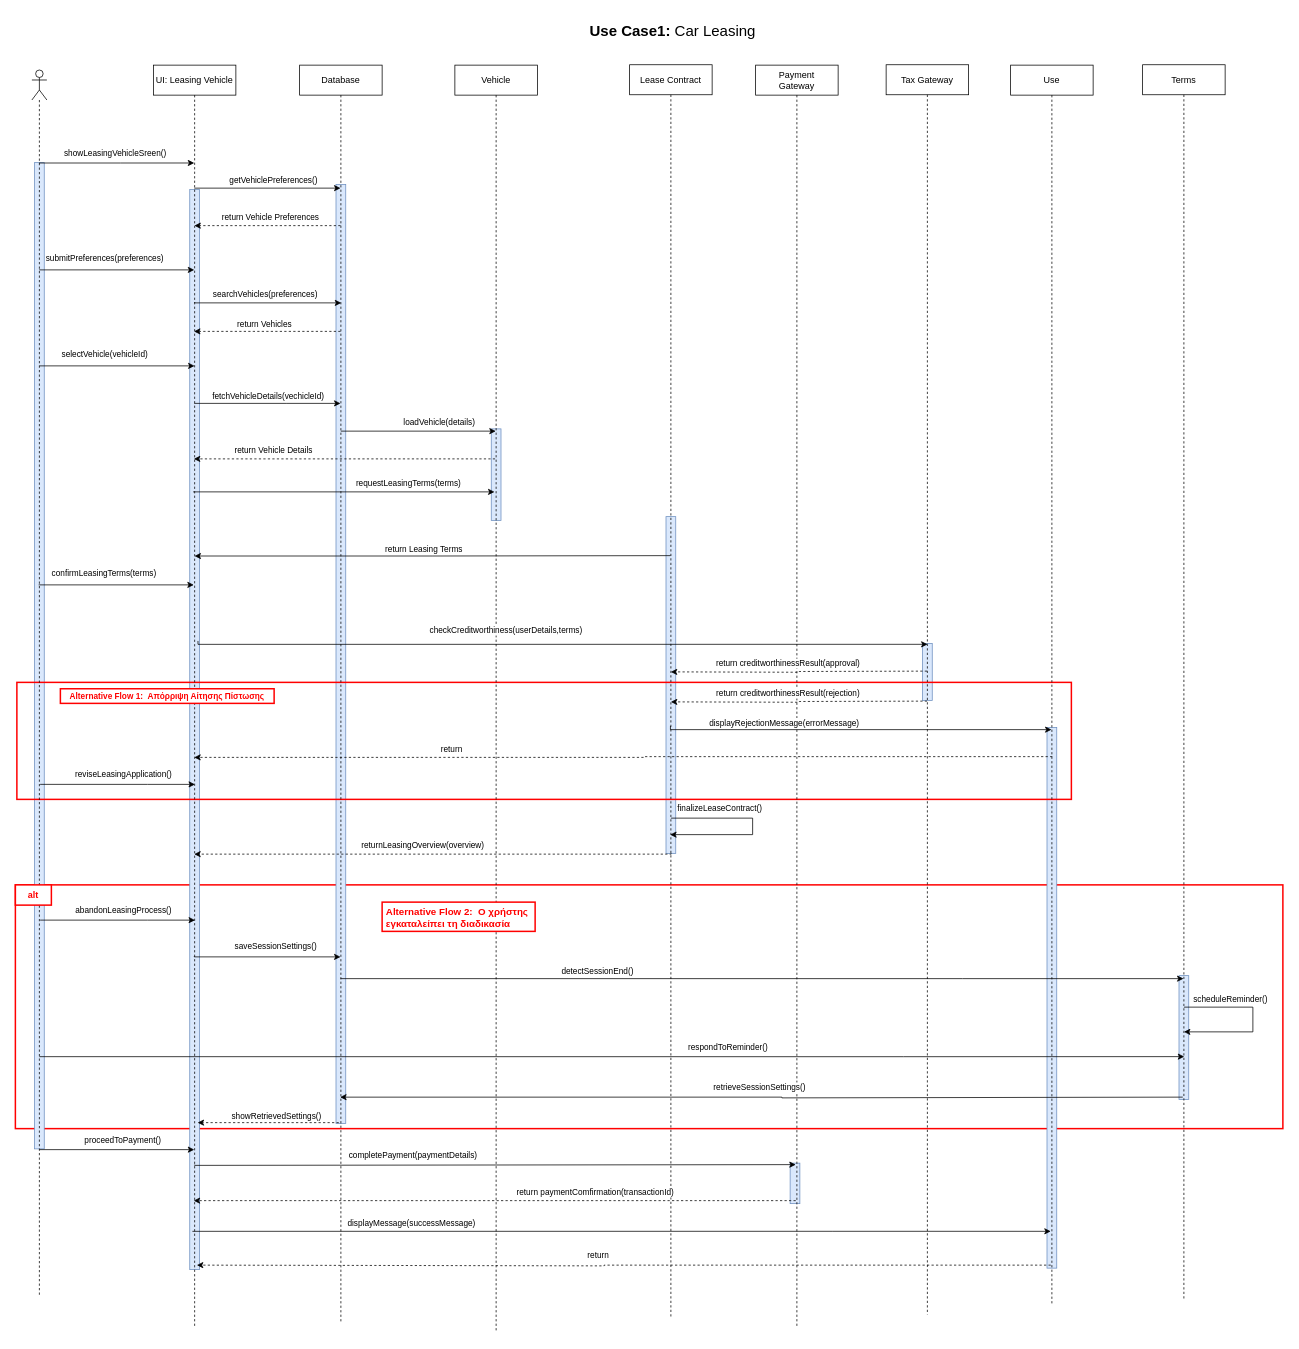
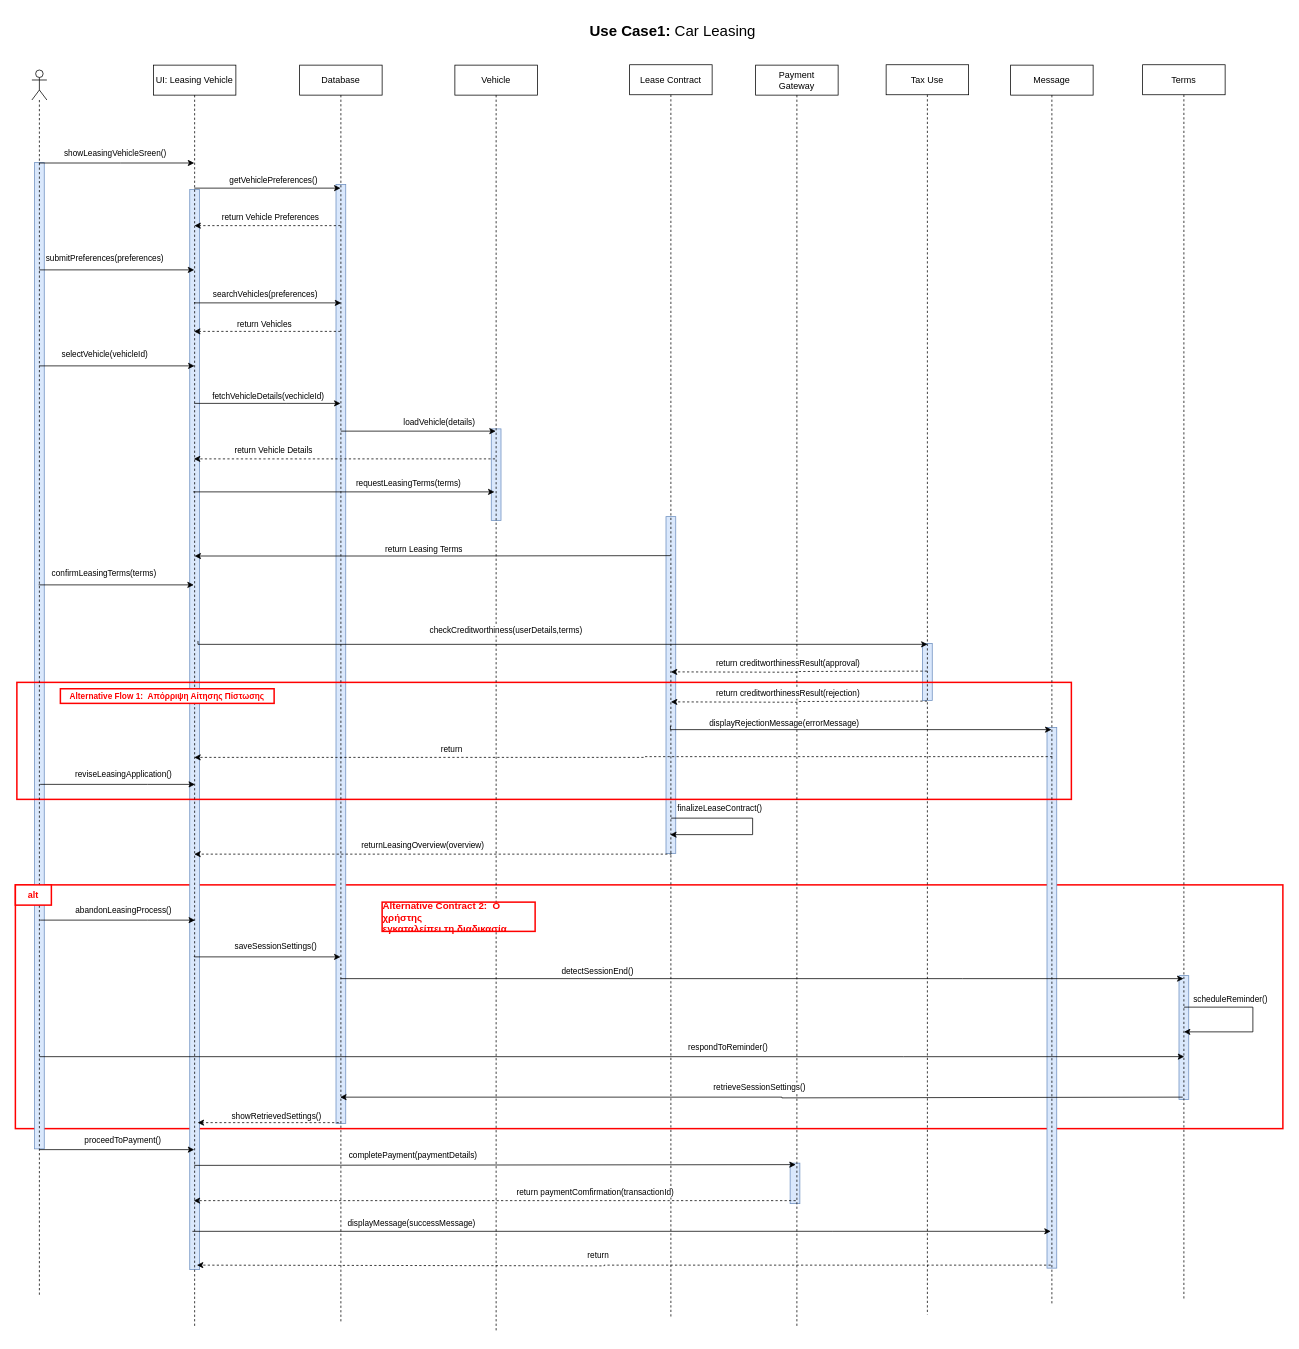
- <mxCell id="49" value="Tax Gateway" style="shape=umlLifeline;perimeter=lifelinePerimeter;whiteSpace=wrap;html=1;container=1;dropTarget=0;collapsible=0;recursiveResize=0;outlineConnect=0;portConstraint=eastwest;newEdgeStyle={&quot;curved&quot;:0,&quot;rounded&quot;:0};" parent="1" vertex="1"><mxGeometry x="1181" y="85.5" width="110" height="1666.5" as="geometry" /></mxCell>
+ <mxCell id="49" value="Tax Use" style="shape=umlLifeline;perimeter=lifelinePerimeter;whiteSpace=wrap;html=1;container=1;dropTarget=0;collapsible=0;recursiveResize=0;outlineConnect=0;portConstraint=eastwest;newEdgeStyle={&quot;curved&quot;:0,&quot;rounded&quot;:0};" parent="1" vertex="1"><mxGeometry x="1181" y="85.5" width="110" height="1666.5" as="geometry" /></mxCell>
- <mxCell id="50" value="Use" style="shape=umlLifeline;perimeter=lifelinePerimeter;whiteSpace=wrap;html=1;container=1;dropTarget=0;collapsible=0;recursiveResize=0;outlineConnect=0;portConstraint=eastwest;newEdgeStyle={&quot;curved&quot;:0,&quot;rounded&quot;:0};" parent="1" vertex="1"><mxGeometry x="1347" y="86" width="110" height="1654" as="geometry" /></mxCell>
+ <mxCell id="50" value="Message" style="shape=umlLifeline;perimeter=lifelinePerimeter;whiteSpace=wrap;html=1;container=1;dropTarget=0;collapsible=0;recursiveResize=0;outlineConnect=0;portConstraint=eastwest;newEdgeStyle={&quot;curved&quot;:0,&quot;rounded&quot;:0};" parent="1" vertex="1"><mxGeometry x="1347" y="86" width="110" height="1654" as="geometry" /></mxCell>
- <mxCell id="88" value="&lt;p style=&quot;margin: 0cm; font-size: 13px; font-family: Calibri, sans-serif; text-align: start;&quot; class=&quot;MsoNormal&quot;&gt;&lt;b&gt;&lt;span style=&quot;color: red;&quot; lang=&quot;EN-US&quot;&gt;Alternative&lt;/span&gt;&lt;span style=&quot;color: red;&quot; lang=&quot;EN-US&quot;&gt; &lt;/span&gt;&lt;/b&gt;&lt;b&gt;&lt;span style=&quot;color: red;&quot; lang=&quot;EN-US&quot;&gt;Flow&lt;/span&gt;&lt;span style=&quot;color: red;&quot; lang=&quot;EN-US&quot;&gt; &lt;/span&gt;&lt;span style=&quot;color: red;&quot;&gt;2:&amp;nbsp;&amp;nbsp;&lt;/span&gt;&lt;/b&gt;&lt;b style=&quot;background-color: initial;&quot;&gt;&lt;span style=&quot;color: red;&quot;&gt;Ο χρήστης&amp;nbsp;&lt;/span&gt;&lt;/b&gt;&lt;/p&gt;&lt;p style=&quot;margin: 0cm; font-size: 13px; font-family: Calibri, sans-serif; text-align: start;&quot; class=&quot;MsoNormal&quot;&gt;&lt;b style=&quot;background-color: initial;&quot;&gt;&lt;span style=&quot;color: red;&quot;&gt;εγκαταλείπει τη διαδικασία&lt;/span&gt;&lt;/b&gt;&lt;/p&gt;&lt;p style=&quot;margin: 0cm; font-size: 12pt; font-family: Calibri, sans-serif; text-align: start;&quot; class=&quot;MsoNormal&quot;&gt;&lt;b&gt;&lt;span style=&quot;color: red;&quot;&gt;&lt;/span&gt;&lt;/b&gt;&lt;/p&gt;" style="rounded=0;whiteSpace=wrap;html=1;fillColor=default;strokeColor=#FF0000;strokeWidth=2;" parent="1" vertex="1"><mxGeometry x="509" y="1202" width="204" height="39" as="geometry" /></mxCell>
+ <mxCell id="88" value="&lt;p style=&quot;margin: 0cm; font-size: 13px; font-family: Calibri, sans-serif; text-align: start;&quot; class=&quot;MsoNormal&quot;&gt;&lt;b&gt;&lt;span style=&quot;color: red;&quot; lang=&quot;EN-US&quot;&gt;Alternative&lt;/span&gt;&lt;span style=&quot;color: red;&quot; lang=&quot;EN-US&quot;&gt; &lt;/span&gt;&lt;/b&gt;&lt;b&gt;&lt;span style=&quot;color: red;&quot; lang=&quot;EN-US&quot;&gt;Contract&lt;/span&gt;&lt;span style=&quot;color: red;&quot; lang=&quot;EN-US&quot;&gt; &lt;/span&gt;&lt;span style=&quot;color: red;&quot;&gt;2:&amp;nbsp;&amp;nbsp;&lt;/span&gt;&lt;/b&gt;&lt;b style=&quot;background-color: initial;&quot;&gt;&lt;span style=&quot;color: red;&quot;&gt;Ο χρήστης&amp;nbsp;&lt;/span&gt;&lt;/b&gt;&lt;/p&gt;&lt;p style=&quot;margin: 0cm; font-size: 13px; font-family: Calibri, sans-serif; text-align: start;&quot; class=&quot;MsoNormal&quot;&gt;&lt;b style=&quot;background-color: initial;&quot;&gt;&lt;span style=&quot;color: red;&quot;&gt;εγκαταλείπει τη διαδικασία&lt;/span&gt;&lt;/b&gt;&lt;/p&gt;&lt;p style=&quot;margin: 0cm; font-size: 12pt; font-family: Calibri, sans-serif; text-align: start;&quot; class=&quot;MsoNormal&quot;&gt;&lt;b&gt;&lt;span style=&quot;color: red;&quot;&gt;&lt;/span&gt;&lt;/b&gt;&lt;/p&gt;" style="rounded=0;whiteSpace=wrap;html=1;fillColor=default;strokeColor=#FF0000;strokeWidth=2;" parent="1" vertex="1"><mxGeometry x="509" y="1202" width="204" height="39" as="geometry" /></mxCell>
